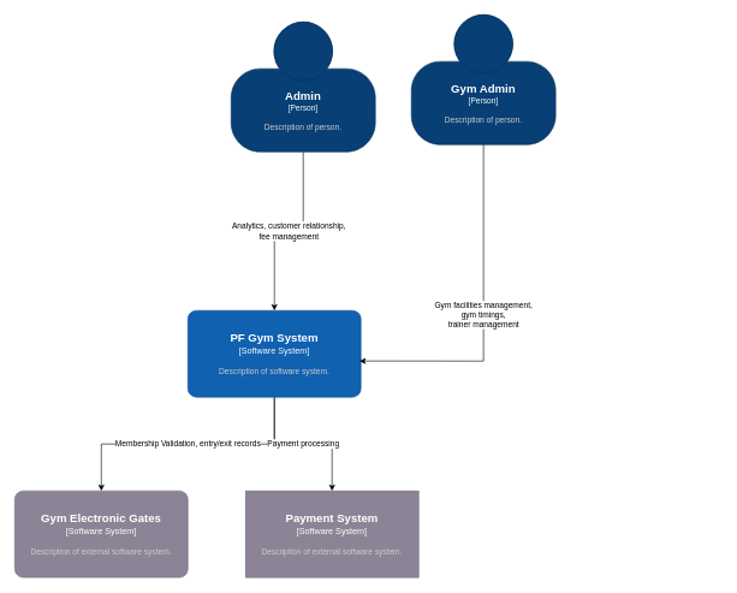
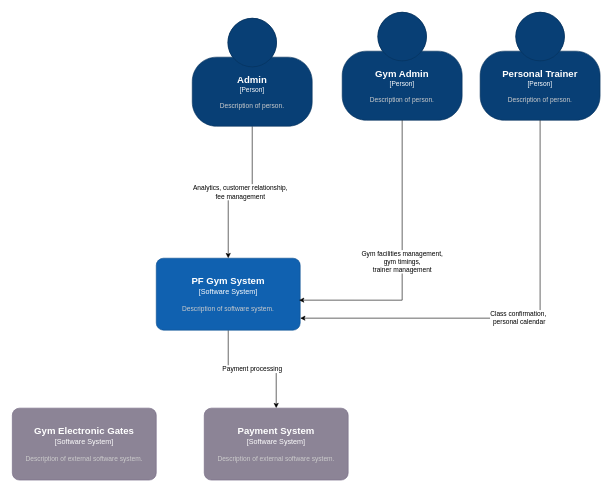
+ <mxCell id="9" value="&lt;font style=&quot;font-size: 16px&quot;&gt;&lt;b&gt;Personal Trainer&lt;/b&gt;&lt;/font&gt;&lt;div&gt;[Person]&lt;/div&gt;&lt;br&gt;&lt;div&gt;&lt;font style=&quot;font-size: 11px&quot;&gt;&lt;font color=&quot;#cccccc&quot;&gt;Description of person.&lt;/font&gt;&lt;/div&gt;" style="html=1;fontSize=11;dashed=0;whiteSpace=wrap;fillColor=#083F75;strokeColor=#06315C;fontColor=#ffffff;shape=mxgraph.c4.person2;align=center;metaEdit=1;points=[[0.5,0,0],[1,0.5,0],[1,0.75,0],[0.75,1,0],[0.5,1,0],[0.25,1,0],[0,0.75,0],[0,0.5,0]];resizable=0;" vertex="1" parent="1"><mxGeometry x="800" y="20" width="200" height="180" as="geometry" /></mxCell>
+ <mxCell id="10" value="Class confirmation,&amp;nbsp;&lt;div&gt;personal calendar&lt;/div&gt;" style="edgeStyle=orthogonalEdgeStyle;rounded=0;orthogonalLoop=1;jettySize=auto;html=1;" edge="1" parent="1" source="9" target="4"><mxGeometry relative="1" as="geometry"><mxPoint x="900" y="270" as="sourcePoint" /><mxPoint x="500" y="530" as="targetPoint" /><Array as="points"><mxPoint x="900" y="530" /></Array></mxGeometry></mxCell>
- <mxCell id="2" value="Membership Validation, entry/exit records" style="edgeStyle=orthogonalEdgeStyle;rounded=0;orthogonalLoop=1;jettySize=auto;html=1;" edge="1" parent="1" source="4" target="11"><mxGeometry relative="1" as="geometry" /></mxCell>
- <mxCell id="12" value="&lt;font style=&quot;font-size: 16px&quot;&gt;&lt;b&gt;Payment System&lt;/b&gt;&lt;/font&gt;&lt;div&gt;[Software System]&lt;/div&gt;&lt;br&gt;&lt;div&gt;&lt;font style=&quot;font-size: 11px&quot;&gt;&lt;font color=&quot;#cccccc&quot;&gt;Description of external software system.&lt;/font&gt;&lt;/div&gt;" style="whiteSpace=wrap;html=1;labelBackgroundColor=none;fillColor=#8C8496;fontColor=#ffffff;align=center;arcSize=10;strokeColor=#736782;metaEdit=1;resizable=0;points=[[0.25,0,0],[0.5,0,0],[0.75,0,0],[1,0.25,0],[1,0.5,0],[1,0.75,0],[0.75,1,0],[0.5,1,0],[0.25,1,0],[0,0.75,0],[0,0.5,0],[0,0.25,0]];rounded=0;" vertex="1" parent="1"><mxGeometry x="340" y="680" width="240" height="120" as="geometry" /></mxCell>
+ <mxCell id="12" value="&lt;font style=&quot;font-size: 16px&quot;&gt;&lt;b&gt;Payment System&lt;/b&gt;&lt;/font&gt;&lt;div&gt;[Software System]&lt;/div&gt;&lt;br&gt;&lt;div&gt;&lt;font style=&quot;font-size: 11px&quot;&gt;&lt;font color=&quot;#cccccc&quot;&gt;Description of external software system.&lt;/font&gt;&lt;/div&gt;" style="rounded=1;whiteSpace=wrap;html=1;labelBackgroundColor=none;fillColor=#8C8496;fontColor=#ffffff;align=center;arcSize=10;strokeColor=#736782;metaEdit=1;resizable=0;points=[[0.25,0,0],[0.5,0,0],[0.75,0,0],[1,0.25,0],[1,0.5,0],[1,0.75,0],[0.75,1,0],[0.5,1,0],[0.25,1,0],[0,0.75,0],[0,0.5,0],[0,0.25,0]];" vertex="1" parent="1"><mxGeometry x="340" y="680" width="240" height="120" as="geometry" /></mxCell>
